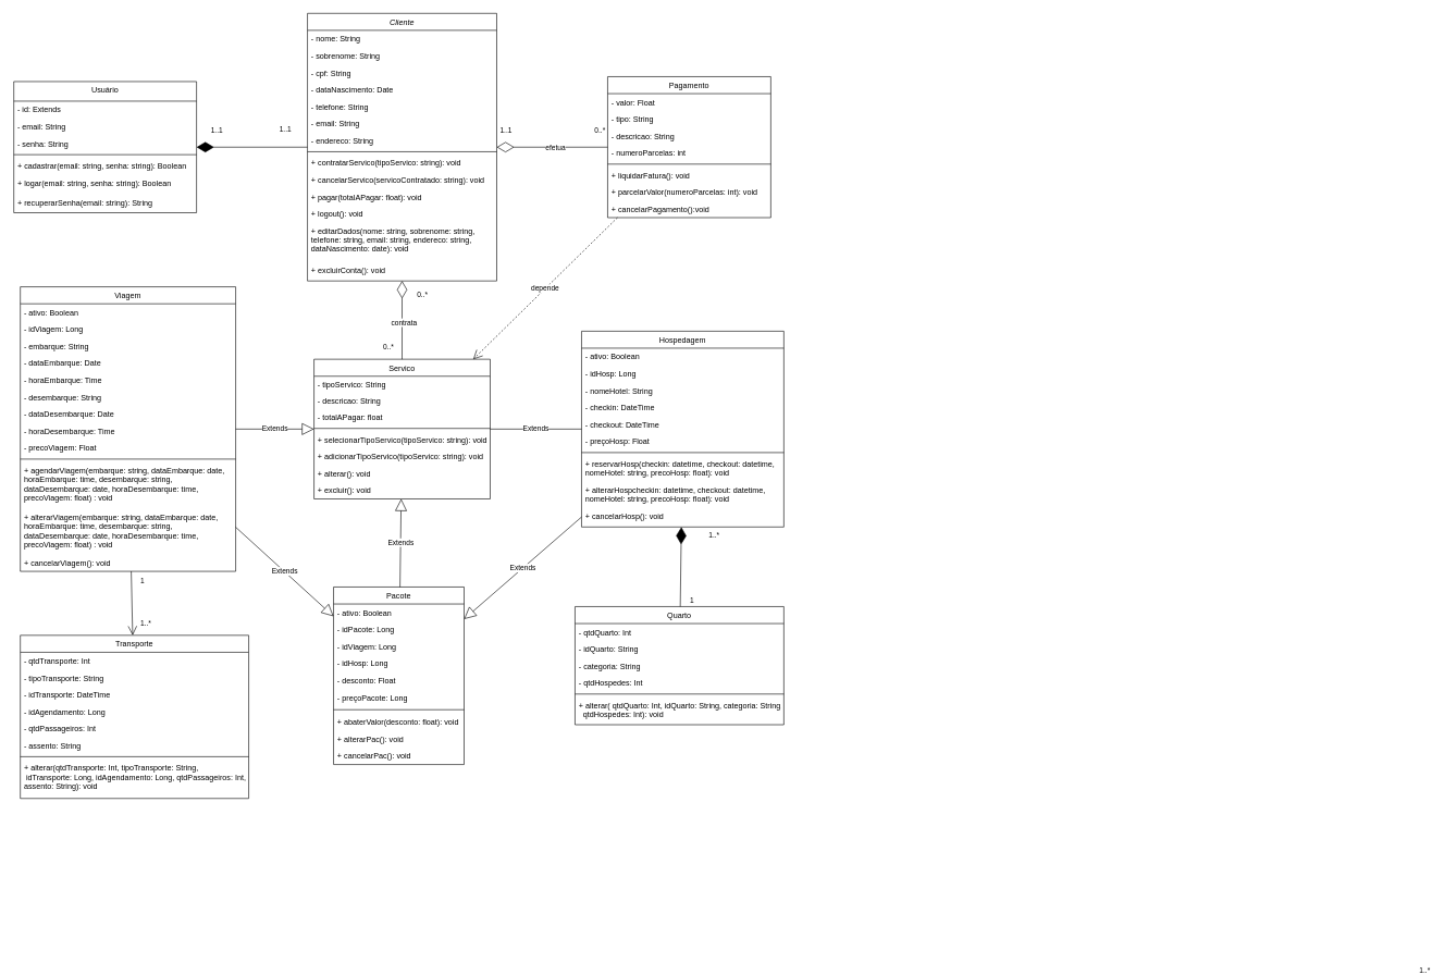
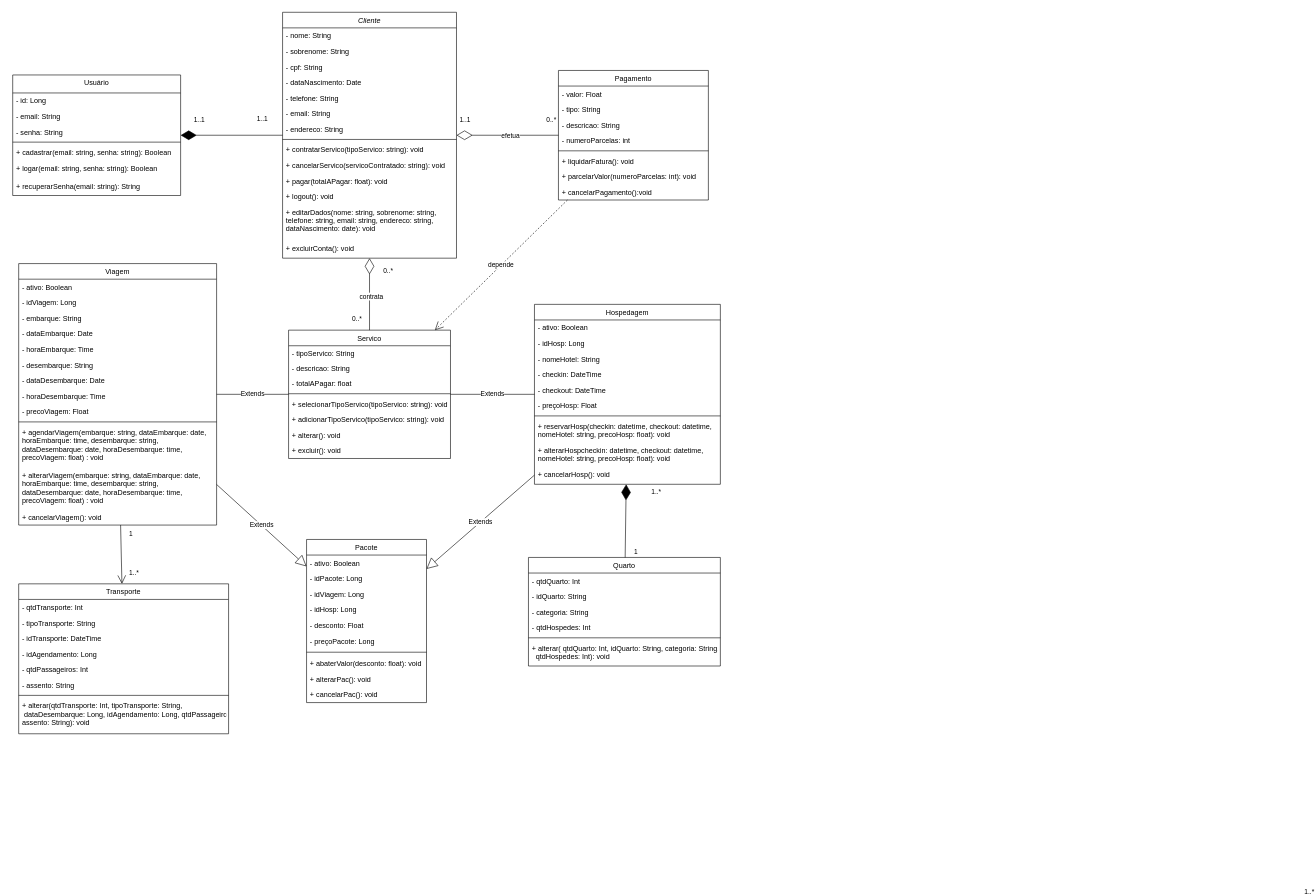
- <mxCell id="18" value="- id: Extends" style="text;align=left;verticalAlign=top;spacingLeft=4;spacingRight=4;overflow=hidden;rotatable=0;points=[[0,0.5],[1,0.5]];portConstraint=eastwest;" parent="17" vertex="1"><mxGeometry y="30" width="280" height="26" as="geometry" /></mxCell>
+ <mxCell id="18" value="- id: Long" style="text;align=left;verticalAlign=top;spacingLeft=4;spacingRight=4;overflow=hidden;rotatable=0;points=[[0,0.5],[1,0.5]];portConstraint=eastwest;" parent="17" vertex="1"><mxGeometry y="30" width="280" height="26" as="geometry" /></mxCell>
- <mxCell id="112" value="Extends" style="endArrow=block;endSize=16;endFill=0;html=1;rounded=0;" parent="1" source="34" target="25" edge="1"><mxGeometry width="160" relative="1" as="geometry"><mxPoint x="480" y="710" as="sourcePoint" /><mxPoint x="640" y="710" as="targetPoint" /></mxGeometry></mxCell>
+ <mxCell id="112" value="Extends" style="endArrow=none;endSize=16;endFill=0;html=1;rounded=0;" parent="1" source="34" target="25" edge="1"><mxGeometry width="160" relative="1" as="geometry"><mxPoint x="480" y="710" as="sourcePoint" /><mxPoint x="640" y="710" as="targetPoint" /></mxGeometry></mxCell>
- <mxCell id="111" value="Extends" style="endArrow=block;endSize=16;endFill=0;html=1;rounded=0;" parent="1" source="68" target="25" edge="1"><mxGeometry width="160" relative="1" as="geometry"><mxPoint x="480" y="860" as="sourcePoint" /><mxPoint x="640" y="860" as="targetPoint" /></mxGeometry></mxCell>
- <mxCell id="87" value="+ alterar(qtdTransporte: Int, tipoTransporte: String,&#10; idTransporte: Long, idAgendamento: Long, qtdPassageiros: Int, &#10;assento: String): void" style="text;align=left;verticalAlign=top;spacingLeft=4;spacingRight=4;overflow=hidden;rotatable=0;points=[[0,0.5],[1,0.5]];portConstraint=eastwest;" parent="79" vertex="1"><mxGeometry y="190" width="350" height="60" as="geometry" /></mxCell>
+ <mxCell id="87" value="+ alterar(qtdTransporte: Int, tipoTransporte: String,&#10; dataDesembarque: Long, idAgendamento: Long, qtdPassageiros: Int, &#10;assento: String): void" style="text;align=left;verticalAlign=top;spacingLeft=4;spacingRight=4;overflow=hidden;rotatable=0;points=[[0,0.5],[1,0.5]];portConstraint=eastwest;" parent="79" vertex="1"><mxGeometry y="190" width="350" height="60" as="geometry" /></mxCell>
